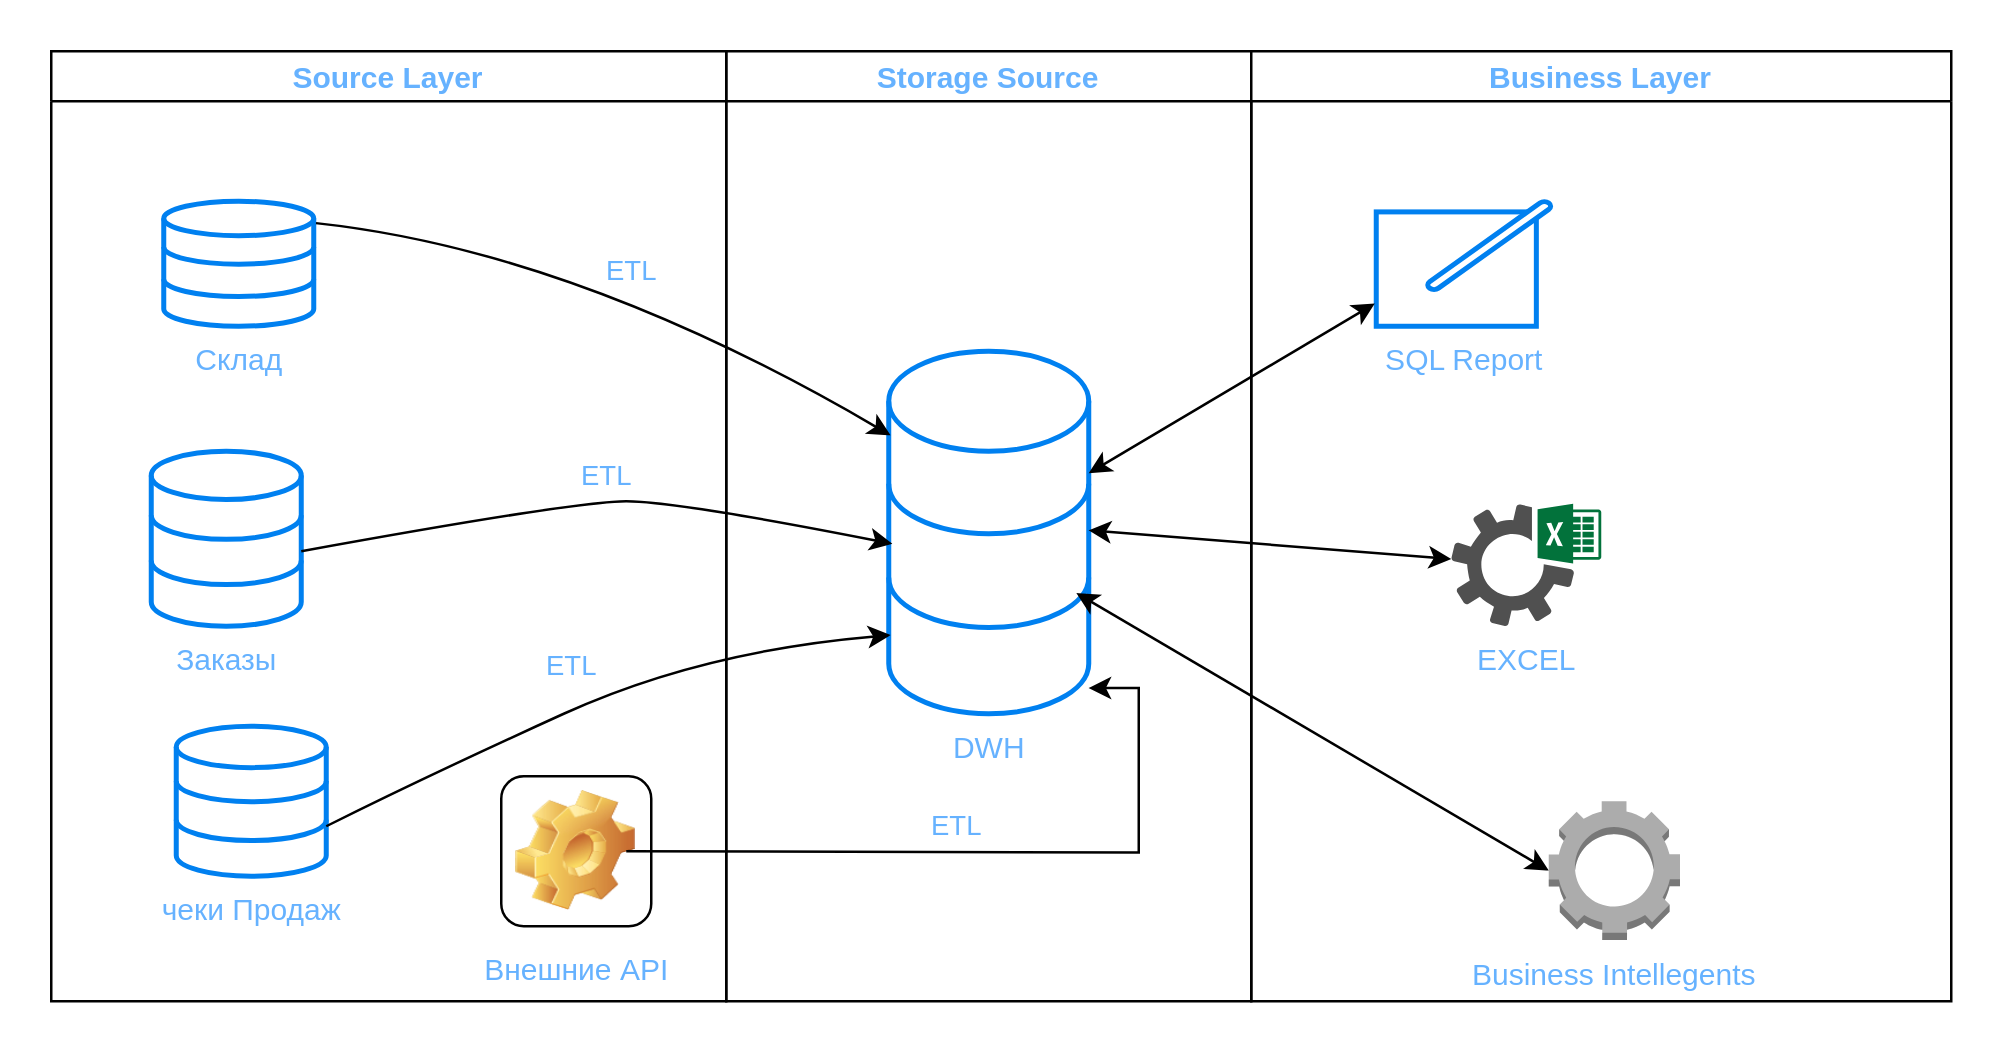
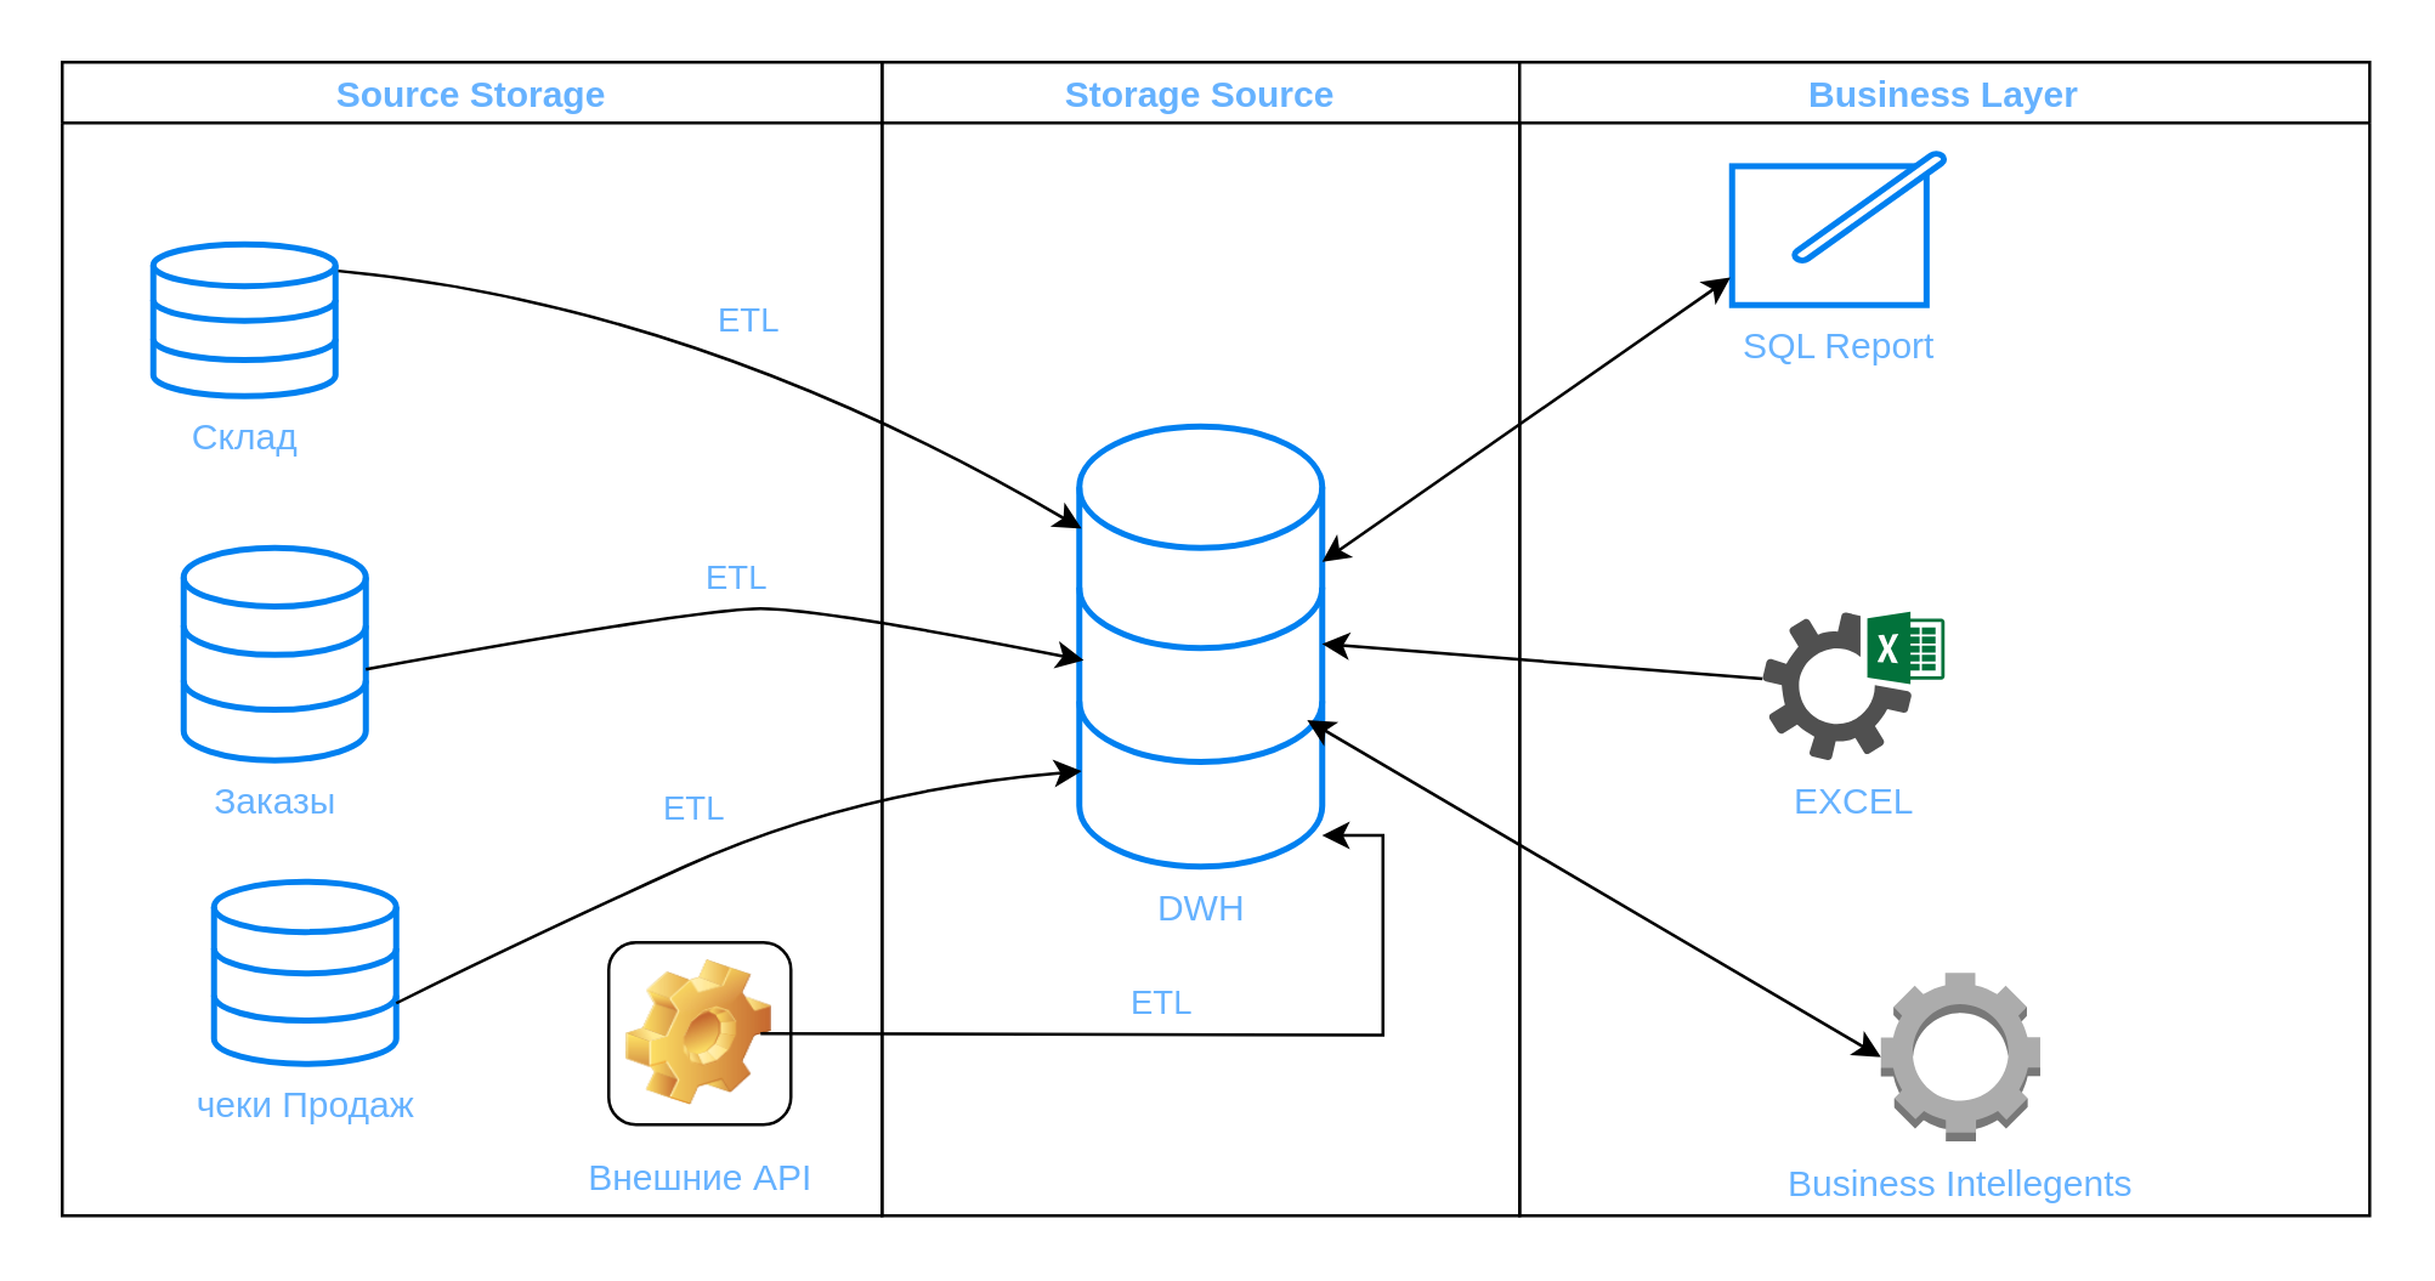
- <mxCell id="10" value="Source Layer" style="swimlane;labelBackgroundColor=#FFFFFF;fontColor=#66B2FF;startSize=20;" vertex="1" parent="1"><mxGeometry x="20" y="20" width="270" height="380" as="geometry" /></mxCell>
+ <mxCell id="10" value="Source Storage" style="swimlane;labelBackgroundColor=#FFFFFF;fontColor=#66B2FF;startSize=20;" vertex="1" parent="1"><mxGeometry x="20" y="20" width="270" height="380" as="geometry" /></mxCell>
- <mxCell id="12" value="Склад" style="html=1;verticalLabelPosition=bottom;align=center;labelBackgroundColor=#ffffff;verticalAlign=top;strokeWidth=2;strokeColor=#0080F0;shadow=0;dashed=0;shape=mxgraph.ios7.icons.data;fontColor=#66B2FF;" vertex="1" parent="10"><mxGeometry x="45" y="60" width="60" height="50" as="geometry" /></mxCell>
+ <mxCell id="12" value="Склад" style="html=1;verticalLabelPosition=bottom;align=center;labelBackgroundColor=#ffffff;verticalAlign=top;strokeWidth=2;strokeColor=#0080F0;shadow=0;dashed=0;shape=mxgraph.ios7.icons.data;fontColor=#66B2FF;" vertex="1" parent="10"><mxGeometry x="30" y="60" width="60" height="50" as="geometry" /></mxCell>
- <mxCell id="7" value="SQL Report" style="html=1;verticalLabelPosition=bottom;align=center;labelBackgroundColor=#ffffff;verticalAlign=top;strokeWidth=2;strokeColor=#0080F0;shadow=0;dashed=0;shape=mxgraph.ios7.icons.edit;fontColor=#66B2FF;" vertex="1" parent="6"><mxGeometry x="50" y="60" width="70" height="50" as="geometry" /></mxCell>
+ <mxCell id="7" value="SQL Report" style="html=1;verticalLabelPosition=bottom;align=center;labelBackgroundColor=#ffffff;verticalAlign=top;strokeWidth=2;strokeColor=#0080F0;shadow=0;dashed=0;shape=mxgraph.ios7.icons.edit;fontColor=#66B2FF;" vertex="1" parent="6"><mxGeometry x="70" y="30" width="70" height="50" as="geometry" /></mxCell>
- <mxCell id="20" value="" style="endArrow=classic;startArrow=classic;html=1;rounded=0;fontColor=#66B2FF;exitX=0.999;exitY=0.494;exitDx=0;exitDy=0;exitPerimeter=0;" edge="1" parent="1" source="5" target="8"><mxGeometry width="50" height="50" relative="1" as="geometry"><mxPoint x="370" y="250" as="sourcePoint" /><mxPoint x="420" y="200" as="targetPoint" /></mxGeometry></mxCell>
+ <mxCell id="20" value="" style="endArrow=none;startArrow=classic;html=1;rounded=0;fontColor=#66B2FF;exitX=0.999;exitY=0.494;exitDx=0;exitDy=0;exitPerimeter=0;" edge="1" parent="1" source="5" target="8"><mxGeometry width="50" height="50" relative="1" as="geometry"><mxPoint x="370" y="250" as="sourcePoint" /><mxPoint x="420" y="200" as="targetPoint" /></mxGeometry></mxCell>
